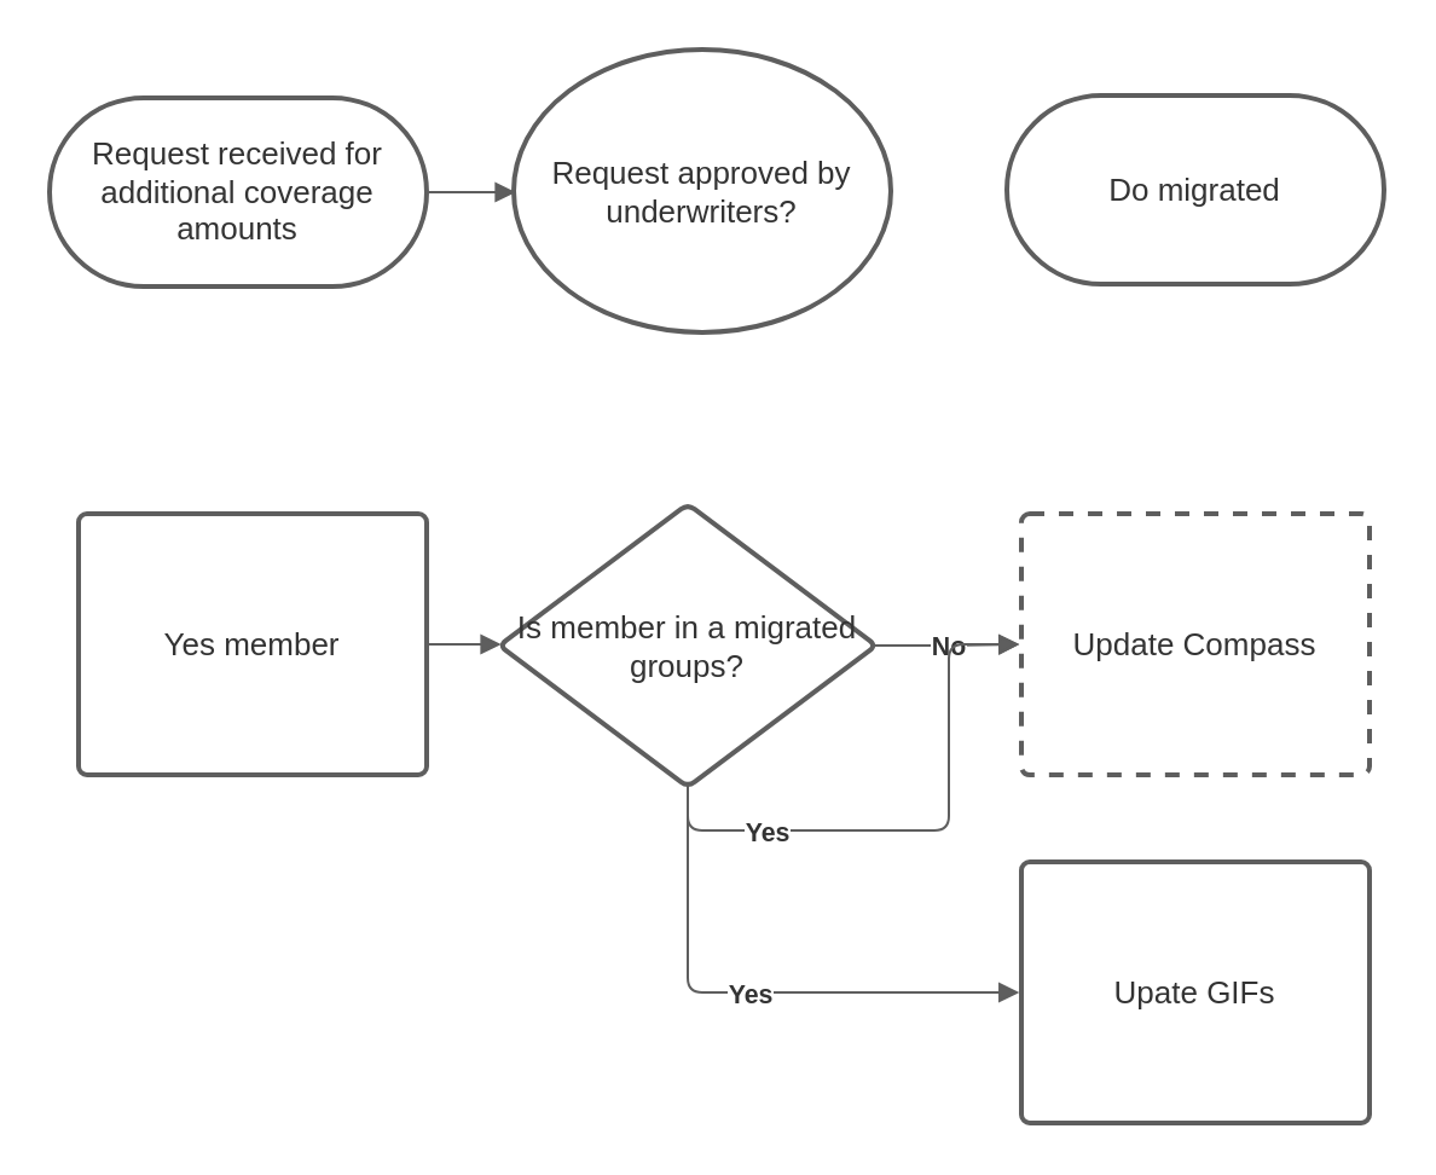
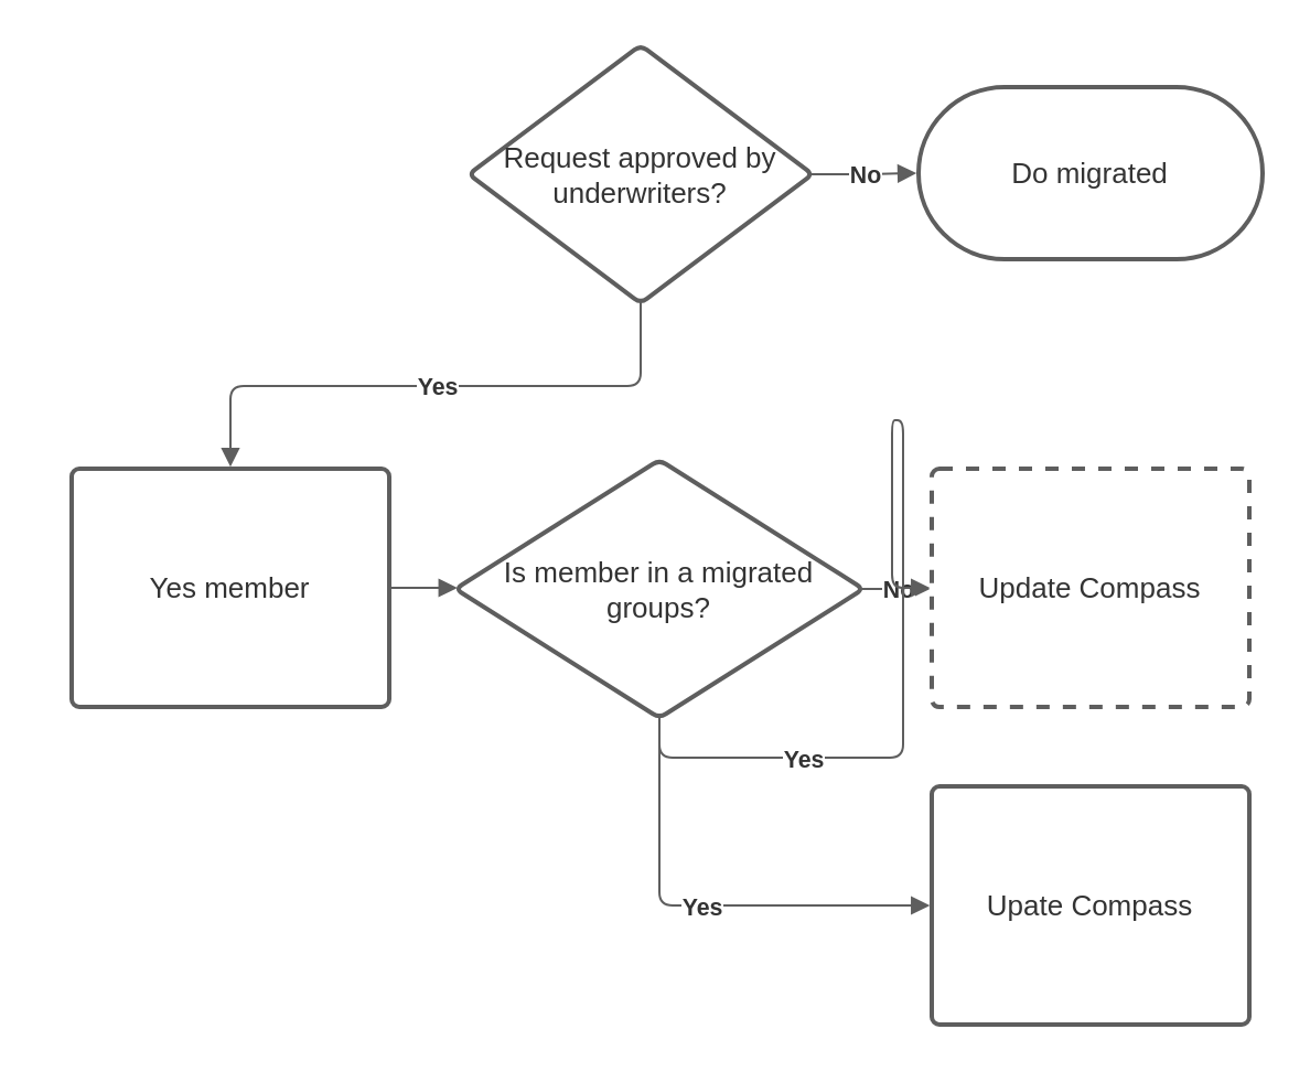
- <mxCell id="3" value="Request approved by underwriters?" style="ellipse;html=1;overflow=block;whiteSpace=wrap;whiteSpace=wrap;fontSize=13;fontColor=#333333;spacing=3;strokeColor=#5e5e5e;strokeOpacity=100;absoluteArcSize=1;arcSize=7;strokeWidth=2;" parent="1" vertex="1" zOrder="2"><mxGeometry x="212" y="20" width="156" height="117" as="geometry" /></mxCell>
+ <mxCell id="3" value="Request approved by underwriters?" style="html=1;overflow=block;whiteSpace=wrap;rhombus;whiteSpace=wrap;fontSize=13;fontColor=#333333;spacing=3;strokeColor=#5e5e5e;strokeOpacity=100;rounded=1;absoluteArcSize=1;arcSize=7;strokeWidth=2;" parent="1" vertex="1" zOrder="2"><mxGeometry x="212" y="20" width="156" height="117" as="geometry" /></mxCell>
+ <mxCell id="5" value="" style="html=1;jettySize=18;whiteSpace=wrap;fontSize=10;fontColor=#333333;fontStyle=1;strokeColor=#5E5E5E;rounded=1;arcSize=12;edgeStyle=orthogonalEdgeStyle;startArrow=none;;endArrow=block;endFill=1;;exitX=0.995;exitY=0.5;exitPerimeter=0;entryX=-0.006;entryY=0.5;entryPerimeter=0;" parent="1" source="3" target="7" edge="1"><mxGeometry width="100" height="100" relative="1" as="geometry"><Array as="points" /></mxGeometry></mxCell>
+ <mxCell id="6" value="No" style="text;html=1;resizable=0;labelBackgroundColor=#ffffff;align=center;verticalAlign=middle;fontStyle=1;fontColor=#333333;;fontSize=10.667;" parent="5" vertex="1"><mxGeometry relative="1" as="geometry" /></mxCell>
- <mxCell id="2" value="Request received for additional coverage amounts" style="html=1;overflow=block;whiteSpace=wrap;rounded=1;arcSize=50;whiteSpace=wrap;fontSize=13;fontColor=#333333;spacing=3;strokeColor=#5e5e5e;strokeOpacity=100;strokeWidth=2;" parent="1" vertex="1" zOrder="1"><mxGeometry x="20" y="40" width="156" height="78" as="geometry" /></mxCell>
- <mxCell id="4" value="" style="html=1;jettySize=18;whiteSpace=wrap;fontSize=11;strokeColor=#5E5E5E;rounded=1;arcSize=12;edgeStyle=orthogonalEdgeStyle;startArrow=none;;endArrow=block;endFill=1;;exitX=1.006;exitY=0.5;exitPerimeter=0;entryX=0.005;entryY=0.5;entryPerimeter=0;" parent="1" source="2" target="3" edge="1"><mxGeometry width="100" height="100" relative="1" as="geometry"><Array as="points" /></mxGeometry></mxCell>
+ <mxCell id="8" value="" style="html=1;jettySize=18;whiteSpace=wrap;fontSize=10;fontColor=#333333;fontStyle=1;strokeColor=#5E5E5E;rounded=1;arcSize=12;edgeStyle=orthogonalEdgeStyle;startArrow=none;;endArrow=block;endFill=1;;exitX=0.5;exitY=0.997;exitPerimeter=0;entryX=0.5;entryY=-0.008;entryPerimeter=0;" parent="1" source="3" target="10" edge="1"><mxGeometry width="100" height="100" relative="1" as="geometry"><Array as="points" /></mxGeometry></mxCell>
+ <mxCell id="9" value="Yes" style="text;html=1;resizable=0;labelBackgroundColor=#ffffff;align=center;verticalAlign=middle;fontStyle=1;fontColor=#333333;;fontSize=10.667;" parent="8" vertex="1"><mxGeometry relative="1" as="geometry" /></mxCell>
- <mxCell id="11" value="Is member in a migrated groups?" style="html=1;overflow=block;whiteSpace=wrap;rhombus;whiteSpace=wrap;fontSize=13;fontColor=#333333;spacing=3;strokeColor=#5e5e5e;strokeOpacity=100;rounded=1;absoluteArcSize=1;arcSize=7;strokeWidth=2;" parent="1" vertex="1" zOrder="9"><mxGeometry x="206" y="208" width="156" height="117" as="geometry" /></mxCell>
+ <mxCell id="11" value="Is member in a migrated groups?" style="html=1;overflow=block;whiteSpace=wrap;rhombus;whiteSpace=wrap;fontSize=13;fontColor=#333333;spacing=3;strokeColor=#5e5e5e;strokeOpacity=100;rounded=1;absoluteArcSize=1;arcSize=7;strokeWidth=2;" parent="1" vertex="1" zOrder="9"><mxGeometry x="206" y="208" width="185" height="117" as="geometry" /></mxCell>
- <mxCell id="16" value="Upate GIFs" style="html=1;overflow=block;whiteSpace=wrap;;whiteSpace=wrap;fontSize=13;fontColor=#333333;spacing=7;strokeColor=#5e5e5e;strokeOpacity=100;rounded=1;absoluteArcSize=1;arcSize=7;strokeWidth=2;" parent="1" vertex="1" zOrder="13"><mxGeometry x="422" y="356" width="144" height="108" as="geometry" /></mxCell>
+ <mxCell id="16" value="Upate Compass" style="html=1;overflow=block;whiteSpace=wrap;;whiteSpace=wrap;fontSize=13;fontColor=#333333;spacing=7;strokeColor=#5e5e5e;strokeOpacity=100;rounded=1;absoluteArcSize=1;arcSize=7;strokeWidth=2;" parent="1" vertex="1" zOrder="13"><mxGeometry x="422" y="356" width="144" height="108" as="geometry" /></mxCell>
